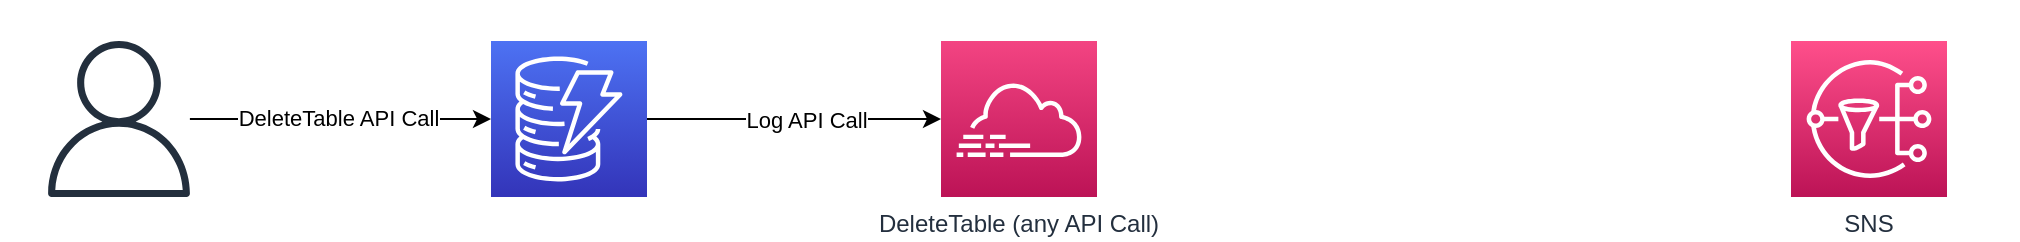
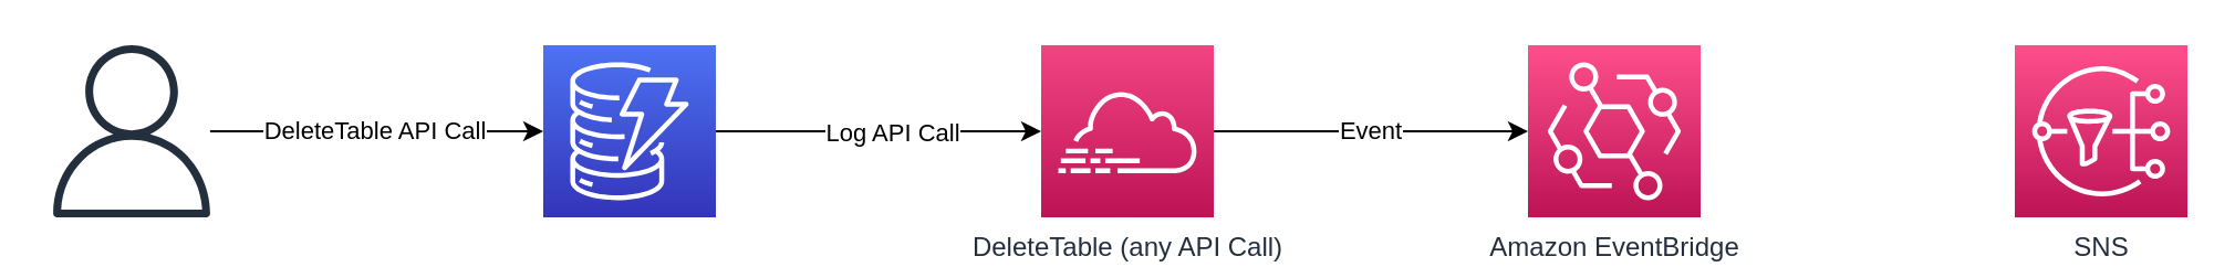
+ <mxCell id="7" value="Event" style="edgeStyle=orthogonalEdgeStyle;rounded=0;orthogonalLoop=1;jettySize=auto;html=1;" edge="1" parent="1" source="8" target="9"><mxGeometry relative="1" as="geometry" /></mxCell>
+ <mxCell id="9" value="Amazon EventBridge" style="sketch=0;points=[[0,0,0],[0.25,0,0],[0.5,0,0],[0.75,0,0],[1,0,0],[0,1,0],[0.25,1,0],[0.5,1,0],[0.75,1,0],[1,1,0],[0,0.25,0],[0,0.5,0],[0,0.75,0],[1,0.25,0],[1,0.5,0],[1,0.75,0]];outlineConnect=0;fontColor=#232F3E;gradientColor=#FF4F8B;gradientDirection=north;fillColor=#BC1356;strokeColor=#ffffff;dashed=0;verticalLabelPosition=bottom;verticalAlign=top;align=center;html=1;fontSize=12;fontStyle=0;aspect=fixed;shape=mxgraph.aws4.resourceIcon;resIcon=mxgraph.aws4.eventbridge;" vertex="1" parent="1"><mxGeometry x="690" y="20" width="78" height="78" as="geometry" /></mxCell>
- <mxCell id="10" value="SNS" style="sketch=0;points=[[0,0,0],[0.25,0,0],[0.5,0,0],[0.75,0,0],[1,0,0],[0,1,0],[0.25,1,0],[0.5,1,0],[0.75,1,0],[1,1,0],[0,0.25,0],[0,0.5,0],[0,0.75,0],[1,0.25,0],[1,0.5,0],[1,0.75,0]];outlineConnect=0;fontColor=#232F3E;gradientColor=#FF4F8B;gradientDirection=north;fillColor=#BC1356;strokeColor=#ffffff;dashed=0;verticalLabelPosition=bottom;verticalAlign=top;align=center;html=1;fontSize=12;fontStyle=0;aspect=fixed;shape=mxgraph.aws4.resourceIcon;resIcon=mxgraph.aws4.sns;" vertex="1" parent="1"><mxGeometry x="895" y="20" width="78" height="78" as="geometry" /></mxCell>
+ <mxCell id="10" value="SNS" style="sketch=0;points=[[0,0,0],[0.25,0,0],[0.5,0,0],[0.75,0,0],[1,0,0],[0,1,0],[0.25,1,0],[0.5,1,0],[0.75,1,0],[1,1,0],[0,0.25,0],[0,0.5,0],[0,0.75,0],[1,0.25,0],[1,0.5,0],[1,0.75,0]];outlineConnect=0;fontColor=#232F3E;gradientColor=#FF4F8B;gradientDirection=north;fillColor=#BC1356;strokeColor=#ffffff;dashed=0;verticalLabelPosition=bottom;verticalAlign=top;align=center;html=1;fontSize=12;fontStyle=0;aspect=fixed;shape=mxgraph.aws4.resourceIcon;resIcon=mxgraph.aws4.sns;" vertex="1" parent="1"><mxGeometry x="910" y="20" width="78" height="78" as="geometry" /></mxCell>
